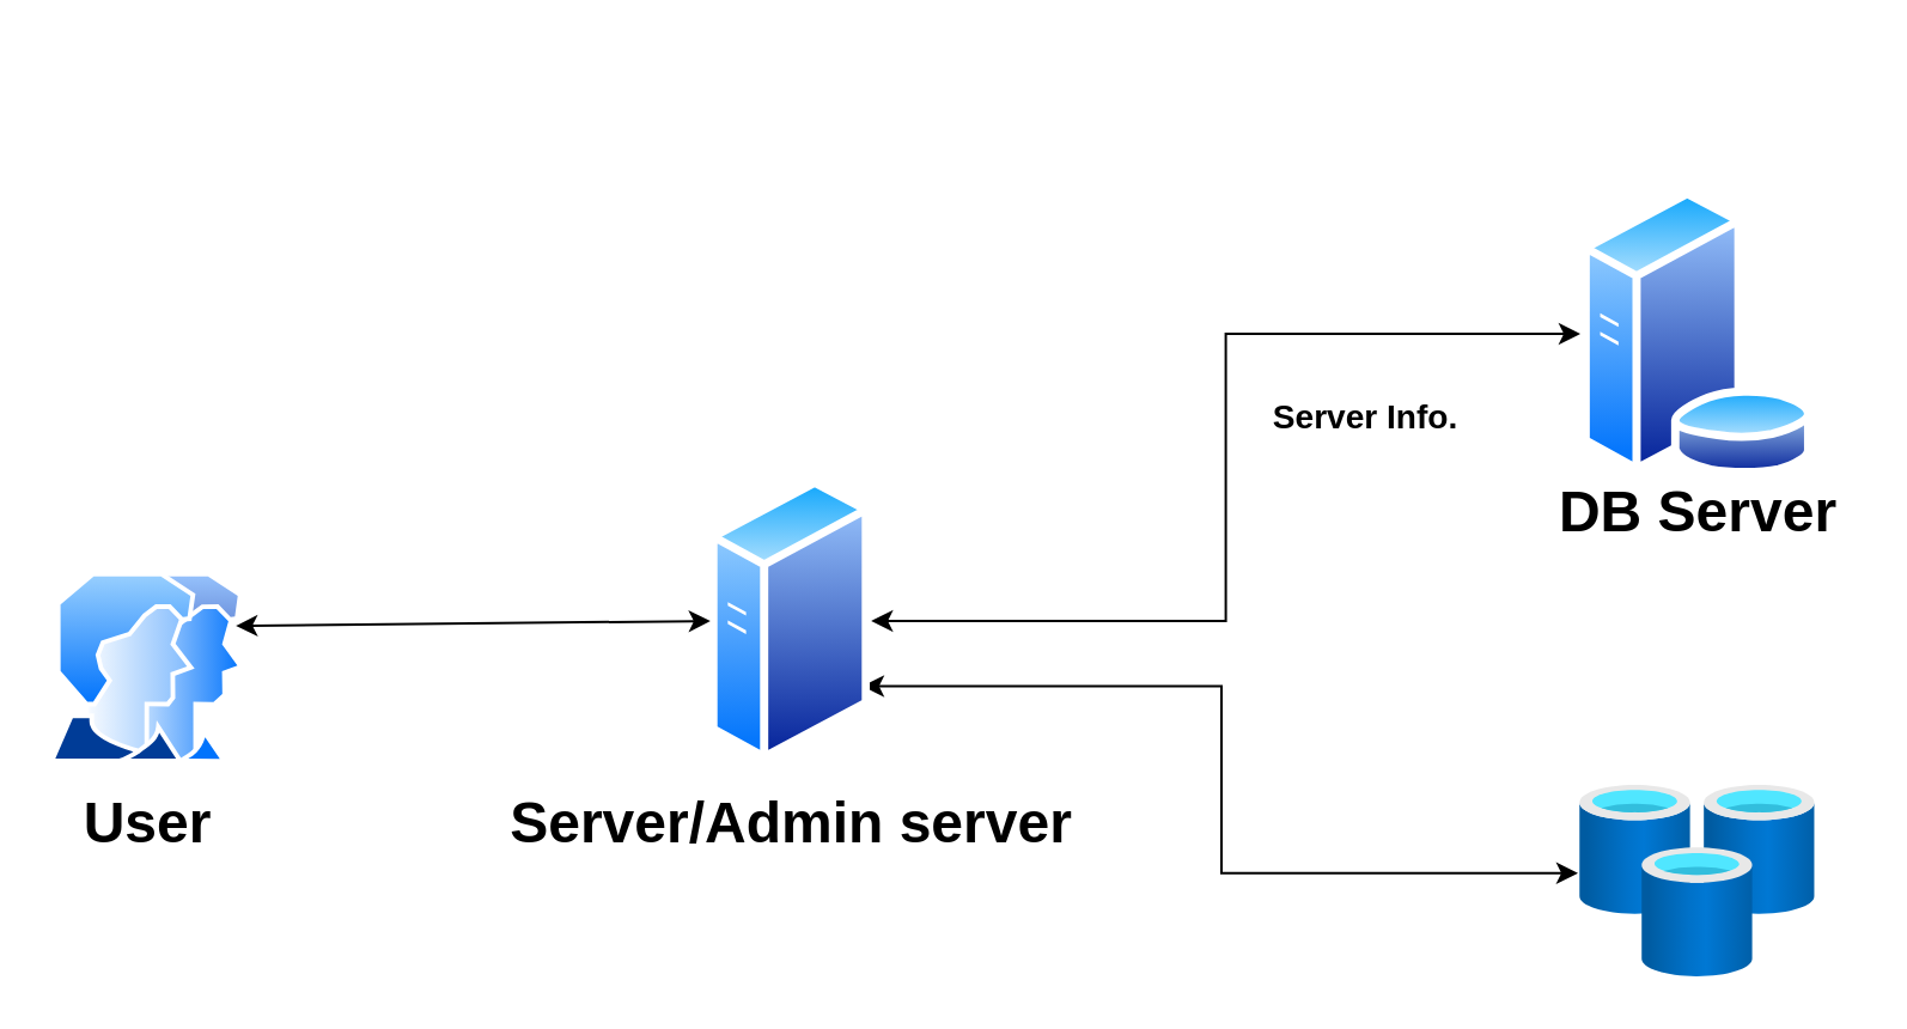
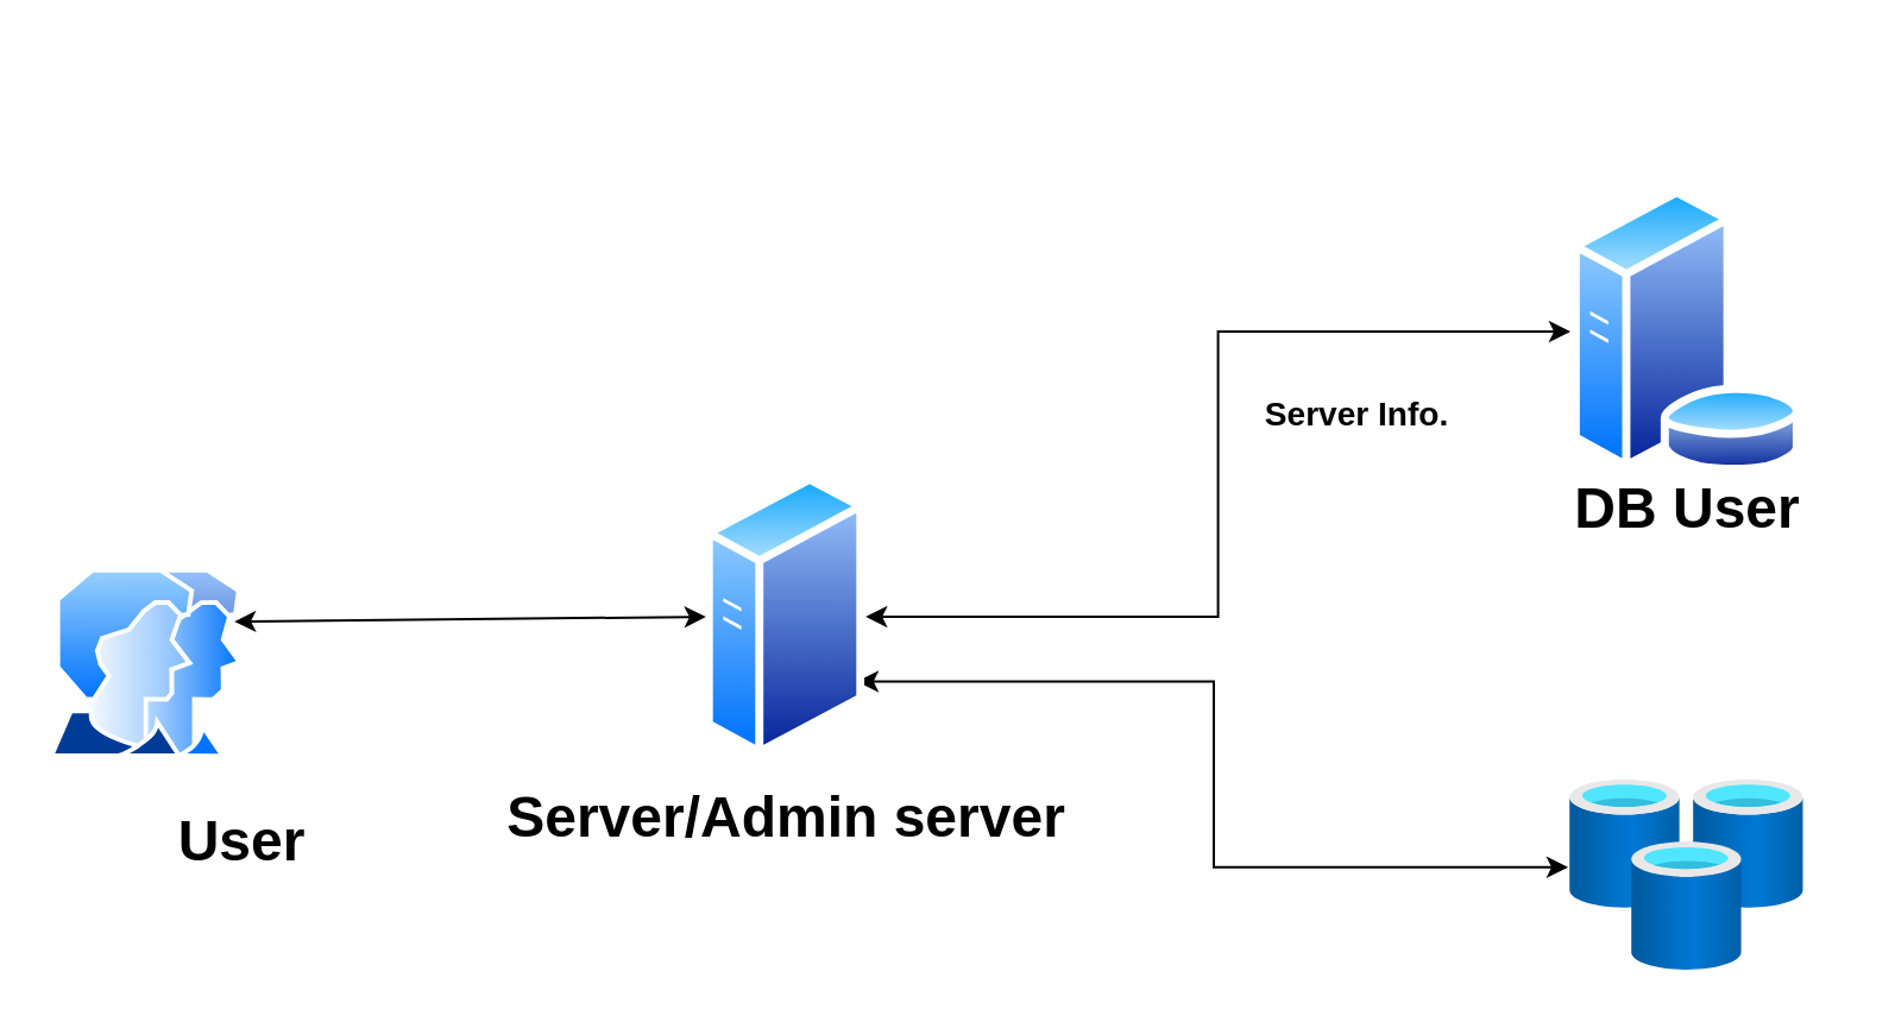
- <mxCell id="12" value="&lt;h1&gt;DB Server&lt;/h1&gt;" style="text;html=1;align=center;verticalAlign=middle;resizable=0;points=[];autosize=1;strokeColor=none;fillColor=none;" parent="1" vertex="1"><mxGeometry x="644.2" y="189" width="130" height="50" as="geometry" /></mxCell>
+ <mxCell id="12" value="&lt;h1&gt;DB User&lt;/h1&gt;" style="text;html=1;align=center;verticalAlign=middle;resizable=0;points=[];autosize=1;strokeColor=none;fillColor=none;" parent="1" vertex="1"><mxGeometry x="644.2" y="189" width="130" height="50" as="geometry" /></mxCell>
- <mxCell id="14" value="&lt;h1&gt;User&lt;/h1&gt;" style="text;html=1;align=center;verticalAlign=middle;resizable=0;points=[];autosize=1;strokeColor=none;fillColor=none;" parent="1" vertex="1"><mxGeometry x="26.23" y="319" width="70" height="50" as="geometry" /></mxCell>
+ <mxCell id="14" value="&lt;h1&gt;User&lt;/h1&gt;" style="text;html=1;align=center;verticalAlign=middle;resizable=0;points=[];autosize=1;strokeColor=none;fillColor=none;" parent="1" vertex="1"><mxGeometry x="66.23" y="329" width="70" height="50" as="geometry" /></mxCell>
